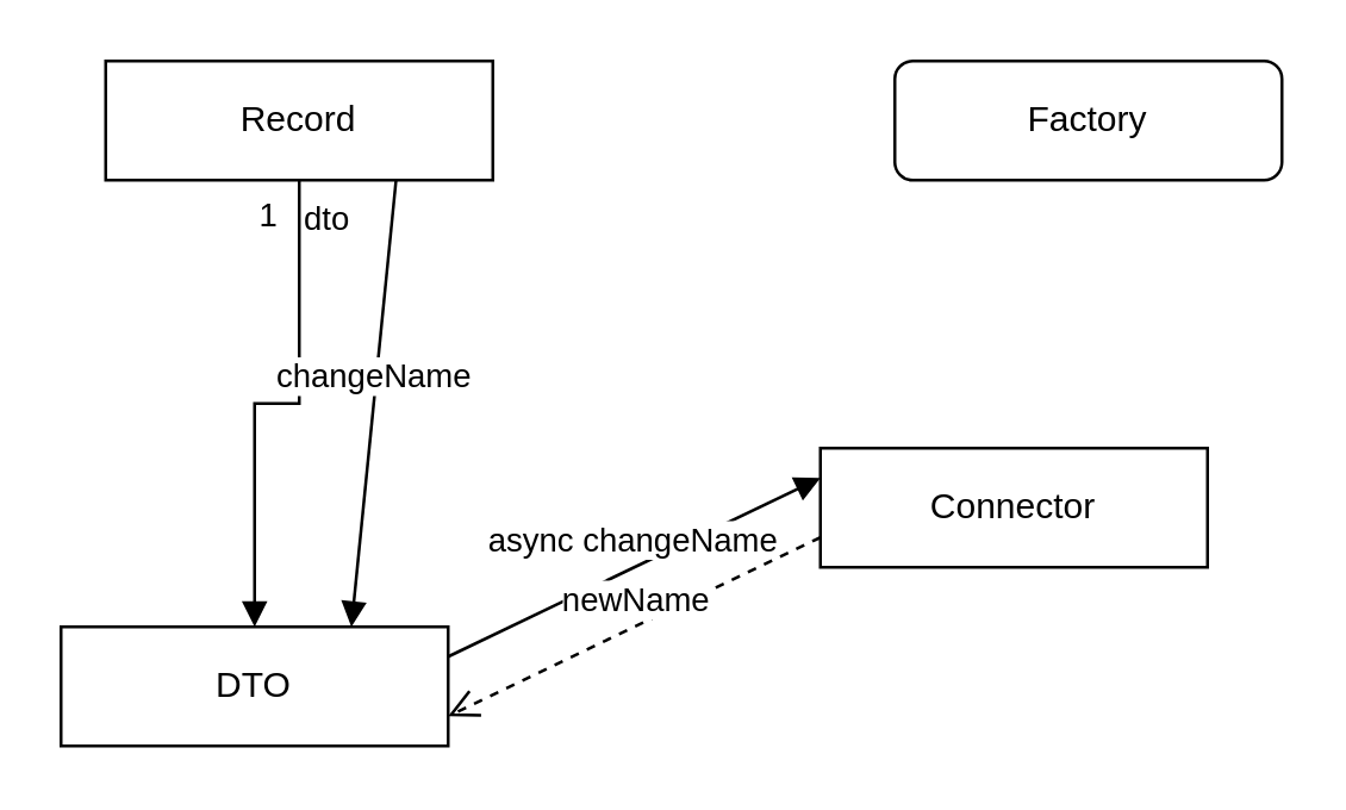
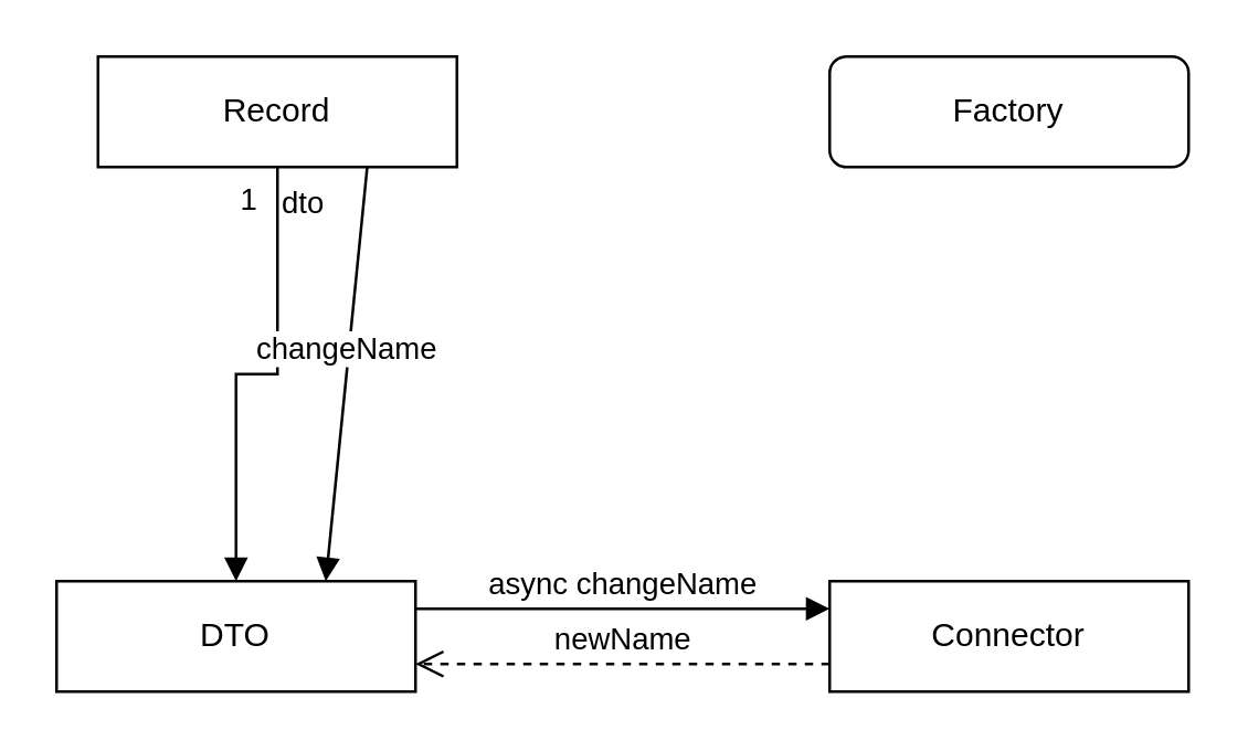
- <mxCell id="5" value="Connector" style="rounded=0;whiteSpace=wrap;html=1;" parent="1" vertex="1"><mxGeometry x="275" y="150" width="130" height="40" as="geometry" /></mxCell>
+ <mxCell id="5" value="Connector" style="rounded=0;whiteSpace=wrap;html=1;" parent="1" vertex="1"><mxGeometry x="300" y="210" width="130" height="40" as="geometry" /></mxCell>
